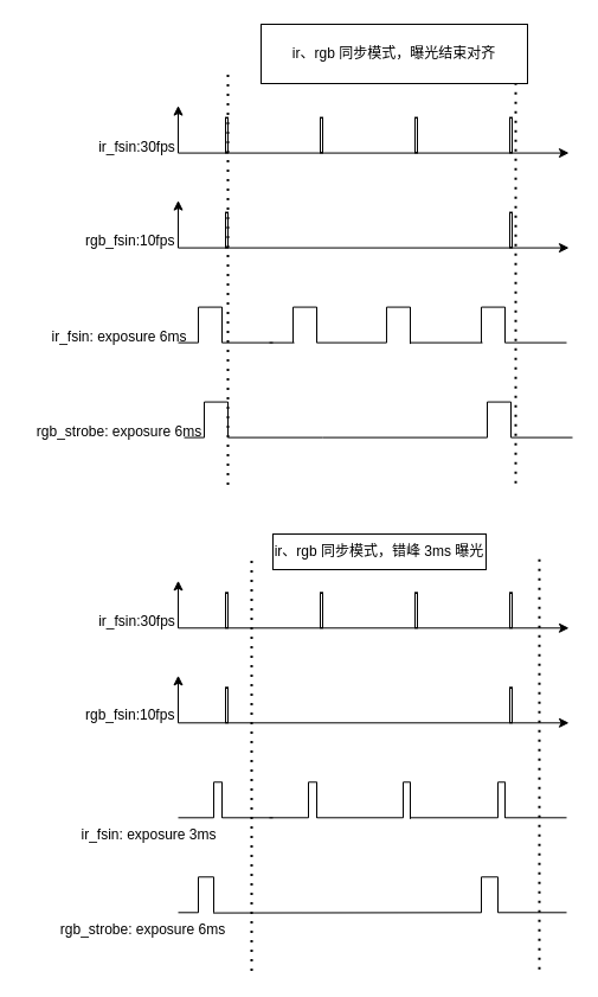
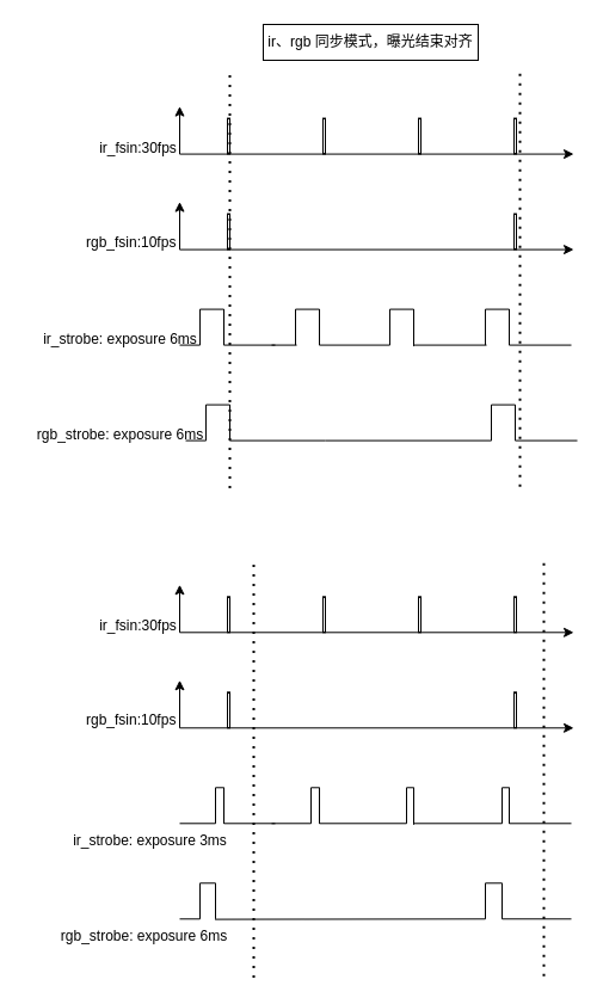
- <mxCell id="100" value="ir、rgb 同步模式，曝光结束对齐" style="whiteSpace=wrap;html=1;" parent="1" vertex="1"><mxGeometry x="220" y="20" width="225" height="50" as="geometry" /></mxCell>
+ <mxCell id="100" value="ir、rgb 同步模式，曝光结束对齐" style="whiteSpace=wrap;html=1;" parent="1" vertex="1"><mxGeometry x="220" y="20" width="180" height="30" as="geometry" /></mxCell>
- <mxCell id="59" value="ir_fsin: exposure 6ms" style="text;html=1;align=center;verticalAlign=middle;resizable=0;points=[];autosize=1;strokeColor=none;fillColor=none;container=0;" parent="1" vertex="1"><mxGeometry x="25" y="268.583" width="150" height="30" as="geometry" /></mxCell>
+ <mxCell id="59" value="ir_strobe: exposure 6ms" style="text;html=1;align=center;verticalAlign=middle;resizable=0;points=[];autosize=1;strokeColor=none;fillColor=none;container=0;" parent="1" vertex="1"><mxGeometry x="25" y="268.583" width="150" height="30" as="geometry" /></mxCell>
- <mxCell id="101" value="ir、rgb 同步模式，错峰 3ms 曝光" style="whiteSpace=wrap;html=1;" parent="1" vertex="1"><mxGeometry x="230" y="450" width="180" height="30" as="geometry" /></mxCell>
- <mxCell id="11" value="ir_fsin: exposure 3ms" style="text;html=1;align=center;verticalAlign=middle;resizable=0;points=[];autosize=1;strokeColor=none;fillColor=none;container=0;" parent="1" vertex="1"><mxGeometry x="50" y="689.296" width="150" height="30" as="geometry" /></mxCell>
+ <mxCell id="11" value="ir_strobe: exposure 3ms" style="text;html=1;align=center;verticalAlign=middle;resizable=0;points=[];autosize=1;strokeColor=none;fillColor=none;container=0;" parent="1" vertex="1"><mxGeometry x="50" y="689.296" width="150" height="30" as="geometry" /></mxCell>
